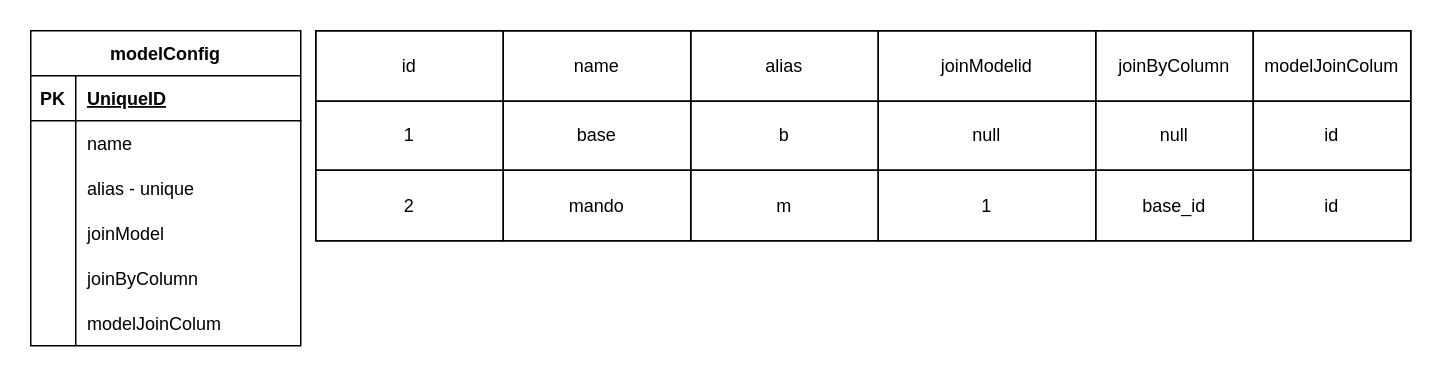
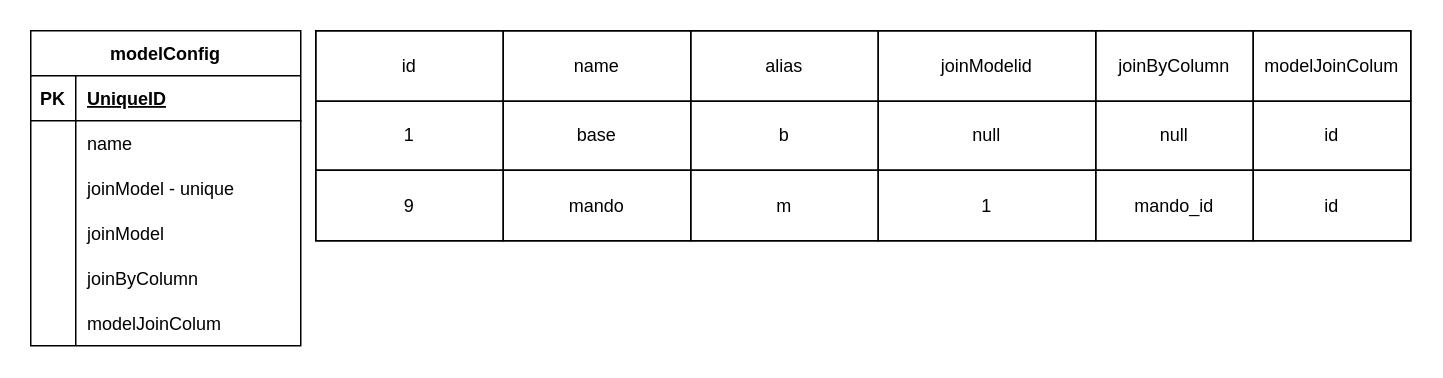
- <mxCell id="11" value="alias - unique" style="shape=partialRectangle;connectable=0;fillColor=none;top=0;left=0;bottom=0;right=0;align=left;spacingLeft=6;overflow=hidden;" vertex="1" parent="9"><mxGeometry x="30" width="150" height="30" as="geometry"><mxRectangle width="150" height="30" as="alternateBounds" /></mxGeometry></mxCell>
+ <mxCell id="11" value="joinModel - unique" style="shape=partialRectangle;connectable=0;fillColor=none;top=0;left=0;bottom=0;right=0;align=left;spacingLeft=6;overflow=hidden;" vertex="1" parent="9"><mxGeometry x="30" width="150" height="30" as="geometry"><mxRectangle width="150" height="30" as="alternateBounds" /></mxGeometry></mxCell>
- <mxCell id="37" value="2" style="connectable=0;recursiveResize=0;strokeColor=inherit;fillColor=none;align=center;whiteSpace=wrap;html=1;" vertex="1" parent="36"><mxGeometry width="125" height="47" as="geometry"><mxRectangle width="125" height="47" as="alternateBounds" /></mxGeometry></mxCell>
+ <mxCell id="37" value="9" style="connectable=0;recursiveResize=0;strokeColor=inherit;fillColor=none;align=center;whiteSpace=wrap;html=1;" vertex="1" parent="36"><mxGeometry width="125" height="47" as="geometry"><mxRectangle width="125" height="47" as="alternateBounds" /></mxGeometry></mxCell>
- <mxCell id="41" value="base_id" style="connectable=0;recursiveResize=0;strokeColor=inherit;fillColor=none;align=center;whiteSpace=wrap;html=1;" vertex="1" parent="36"><mxGeometry x="520" width="105" height="47" as="geometry"><mxRectangle width="105" height="47" as="alternateBounds" /></mxGeometry></mxCell>
+ <mxCell id="41" value="mando_id" style="connectable=0;recursiveResize=0;strokeColor=inherit;fillColor=none;align=center;whiteSpace=wrap;html=1;" vertex="1" parent="36"><mxGeometry x="520" width="105" height="47" as="geometry"><mxRectangle width="105" height="47" as="alternateBounds" /></mxGeometry></mxCell>
